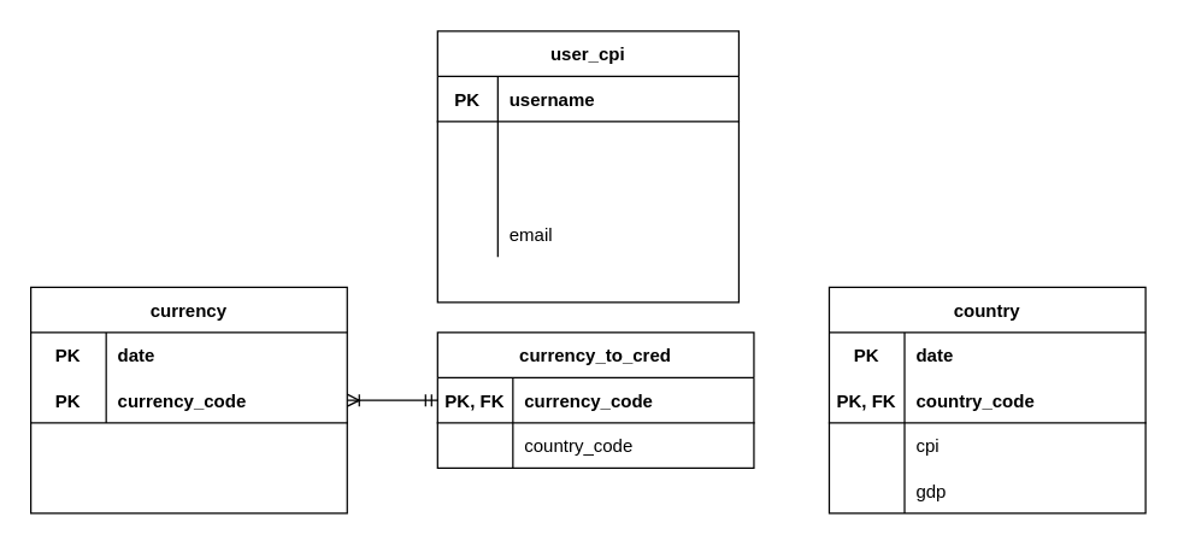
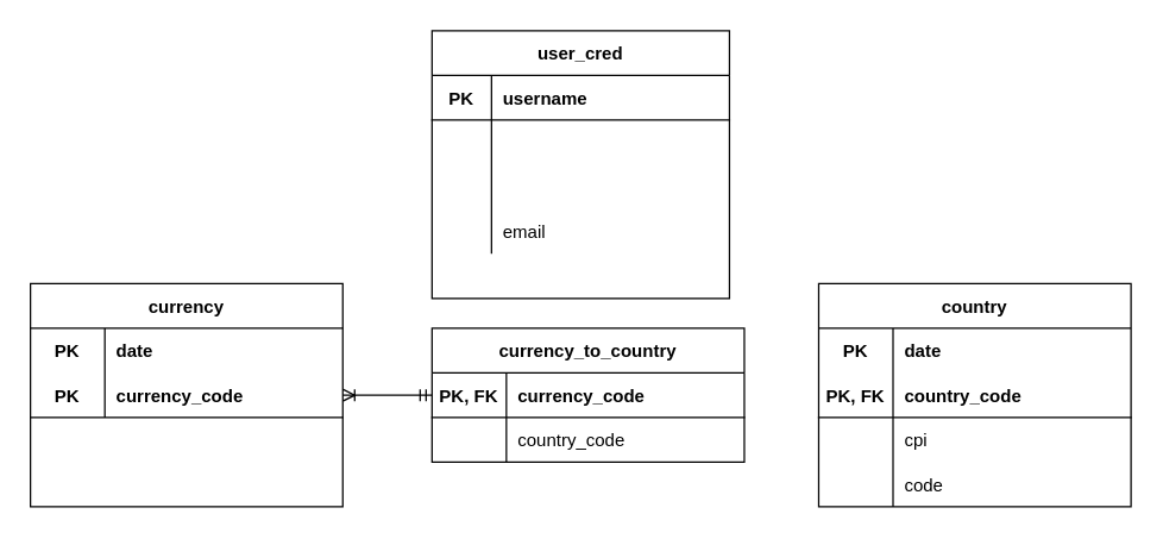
- <mxCell id="34" value="user_cpi" style="shape=table;startSize=30;container=1;collapsible=1;childLayout=tableLayout;fixedRows=1;rowLines=0;fontStyle=1;align=center;resizeLast=1;" vertex="1" parent="1"><mxGeometry x="290" y="20" width="200" height="180" as="geometry" /></mxCell>
+ <mxCell id="34" value="user_cred" style="shape=table;startSize=30;container=1;collapsible=1;childLayout=tableLayout;fixedRows=1;rowLines=0;fontStyle=1;align=center;resizeLast=1;" vertex="1" parent="1"><mxGeometry x="290" y="20" width="200" height="180" as="geometry" /></mxCell>
- <mxCell id="26" value="currency_to_cred" style="shape=table;startSize=30;container=1;collapsible=1;childLayout=tableLayout;fixedRows=1;rowLines=0;fontStyle=1;align=center;resizeLast=1;" parent="1" vertex="1"><mxGeometry x="290" y="220" width="210" height="90" as="geometry" /></mxCell>
+ <mxCell id="26" value="currency_to_country" style="shape=table;startSize=30;container=1;collapsible=1;childLayout=tableLayout;fixedRows=1;rowLines=0;fontStyle=1;align=center;resizeLast=1;" parent="1" vertex="1"><mxGeometry x="290" y="220" width="210" height="90" as="geometry" /></mxCell>
- <mxCell id="25" value="gdp" style="shape=partialRectangle;connectable=0;fillColor=none;top=0;left=0;bottom=0;right=0;align=left;spacingLeft=6;overflow=hidden;" parent="23" vertex="1"><mxGeometry x="50" width="160" height="30" as="geometry"><mxRectangle width="160" height="30" as="alternateBounds" /></mxGeometry></mxCell>
+ <mxCell id="25" value="code" style="shape=partialRectangle;connectable=0;fillColor=none;top=0;left=0;bottom=0;right=0;align=left;spacingLeft=6;overflow=hidden;" parent="23" vertex="1"><mxGeometry x="50" width="160" height="30" as="geometry"><mxRectangle width="160" height="30" as="alternateBounds" /></mxGeometry></mxCell>
